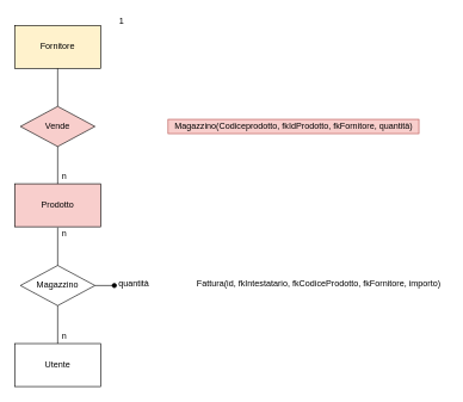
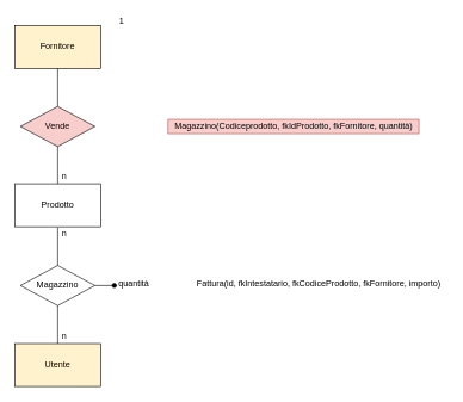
- <mxCell id="2" value="Prodotto" style="rounded=0;whiteSpace=wrap;html=1;fillColor=#f8cecc;" parent="1" vertex="1"><mxGeometry x="20" y="256" width="120" height="60" as="geometry" /></mxCell>
+ <mxCell id="2" value="Prodotto" style="rounded=0;whiteSpace=wrap;html=1;" parent="1" vertex="1"><mxGeometry x="20" y="256" width="120" height="60" as="geometry" /></mxCell>
- <mxCell id="4" value="Utente" style="rounded=0;whiteSpace=wrap;html=1;" parent="1" vertex="1"><mxGeometry x="20" y="479" width="120" height="60" as="geometry" /></mxCell>
+ <mxCell id="4" value="Utente" style="rounded=0;whiteSpace=wrap;html=1;fillColor=#fff2cc;" parent="1" vertex="1"><mxGeometry x="20" y="479" width="120" height="60" as="geometry" /></mxCell>
